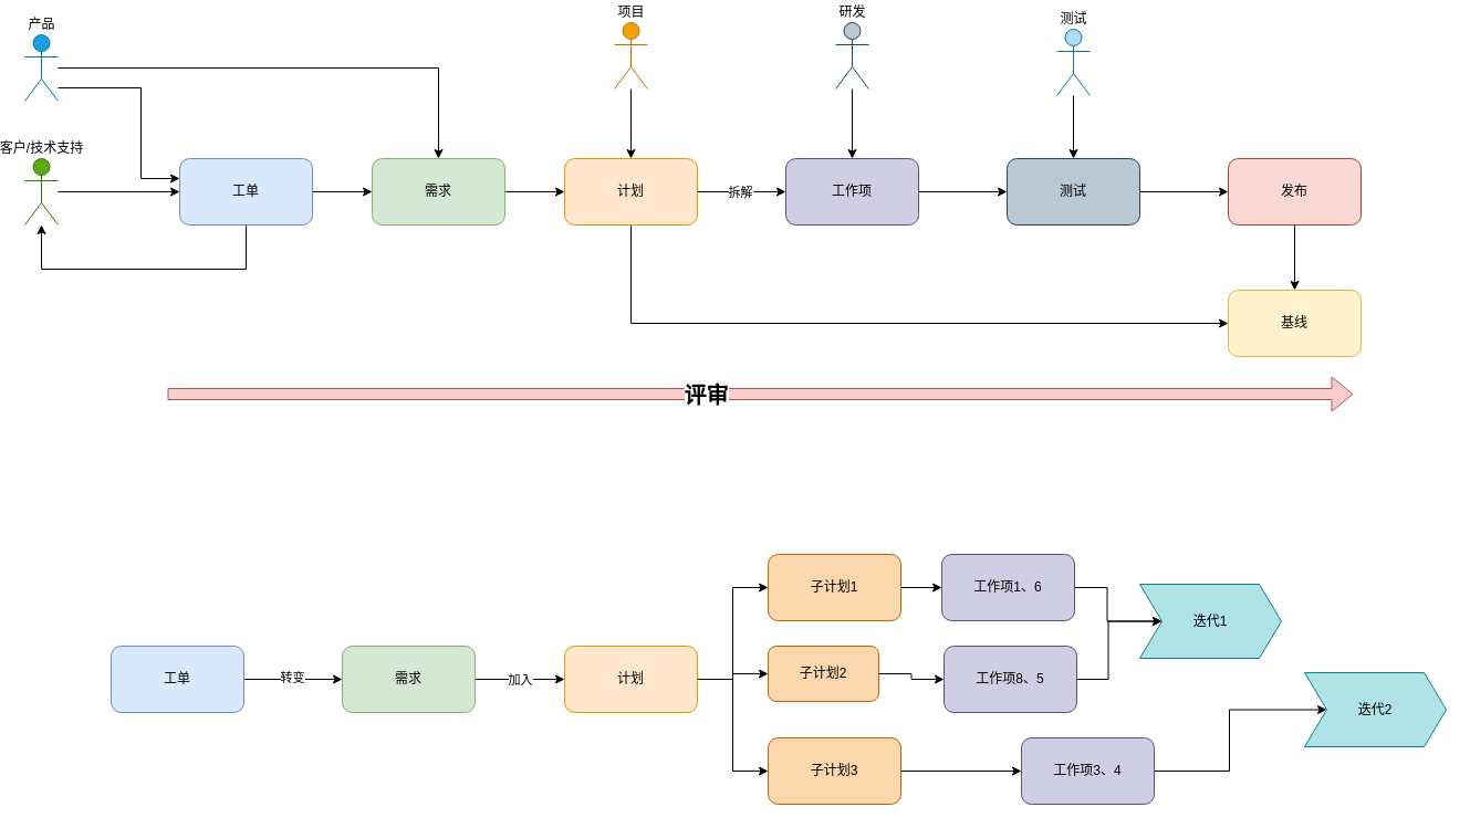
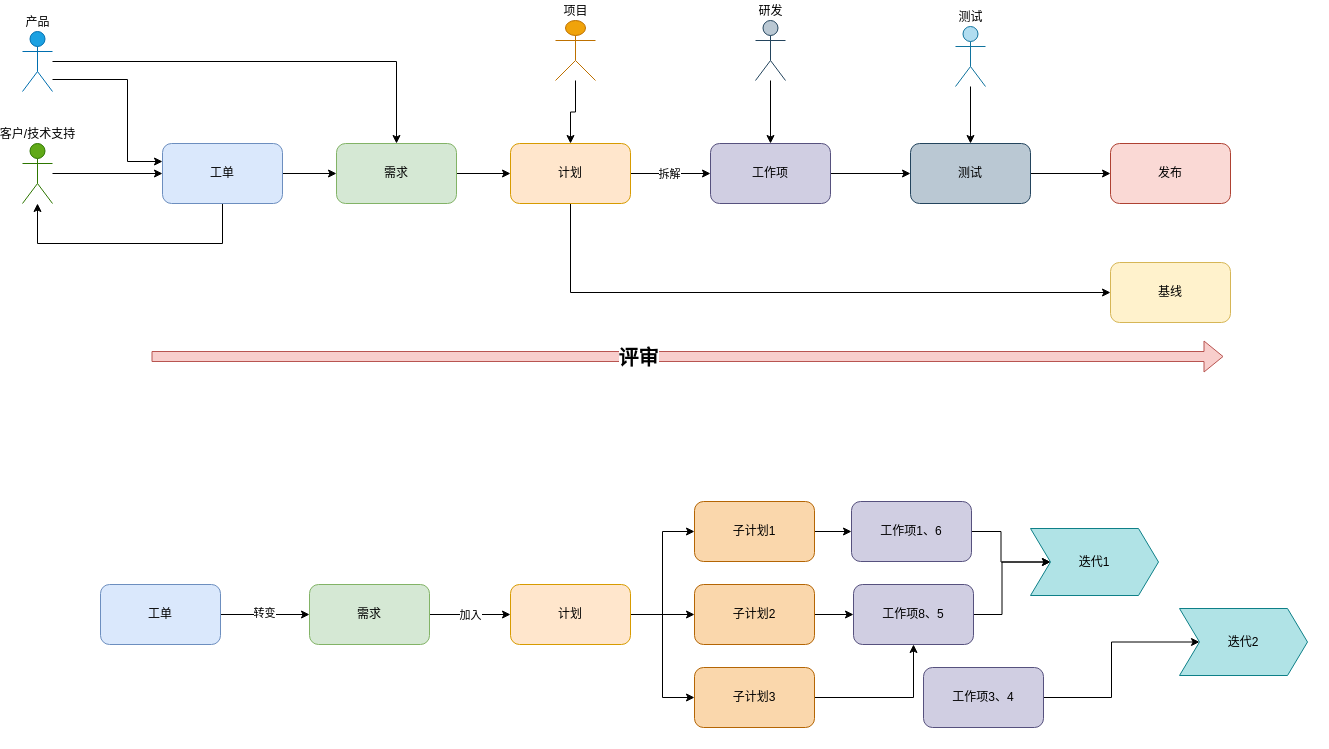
- <mxCell id="20" value="项目" style="shape=umlActor;verticalLabelPosition=top;verticalAlign=bottom;html=1;outlineConnect=0;fillColor=#f0a30a;fontColor=#000000;strokeColor=#BD7000;labelPosition=center;align=center;" parent="1" vertex="1"><mxGeometry x="553" y="20" width="30" height="60" as="geometry" /></mxCell>
+ <mxCell id="20" value="项目" style="shape=umlActor;verticalLabelPosition=top;verticalAlign=bottom;html=1;outlineConnect=0;fillColor=#f0a30a;fontColor=#000000;strokeColor=#BD7000;labelPosition=center;align=center;" parent="1" vertex="1"><mxGeometry x="553" y="20" width="40" height="60" as="geometry" /></mxCell>
- <mxCell id="25" value="" style="edgeStyle=orthogonalEdgeStyle;rounded=0;orthogonalLoop=1;jettySize=auto;html=1;" parent="1" source="26" target="11" edge="1"><mxGeometry relative="1" as="geometry" /></mxCell>
- <mxCell id="48" value="子计划2" style="rounded=1;whiteSpace=wrap;html=1;fillColor=#fad7ac;strokeColor=#b46504;" vertex="1" parent="1"><mxGeometry x="692" y="584" width="100" height="50" as="geometry" /></mxCell>
+ <mxCell id="48" value="子计划2" style="rounded=1;whiteSpace=wrap;html=1;fillColor=#fad7ac;strokeColor=#b46504;" vertex="1" parent="1"><mxGeometry x="692" y="584" width="120" height="60" as="geometry" /></mxCell>
- <mxCell id="49" value="" style="edgeStyle=orthogonalEdgeStyle;rounded=0;orthogonalLoop=1;jettySize=auto;html=1;" edge="1" parent="1" source="50" target="52"><mxGeometry relative="1" as="geometry" /></mxCell>
+ <mxCell id="49" value="" style="edgeStyle=orthogonalEdgeStyle;rounded=0;orthogonalLoop=1;jettySize=auto;html=1;" edge="1" parent="1" source="50" target="44"><mxGeometry relative="1" as="geometry" /></mxCell>
